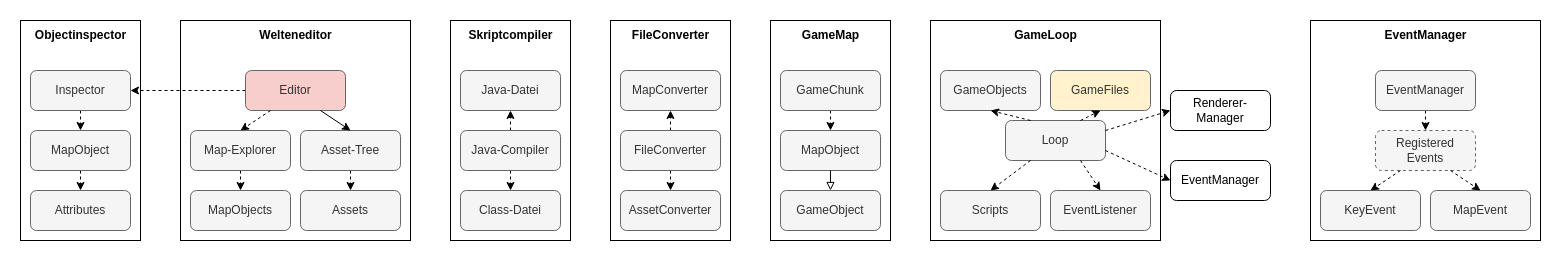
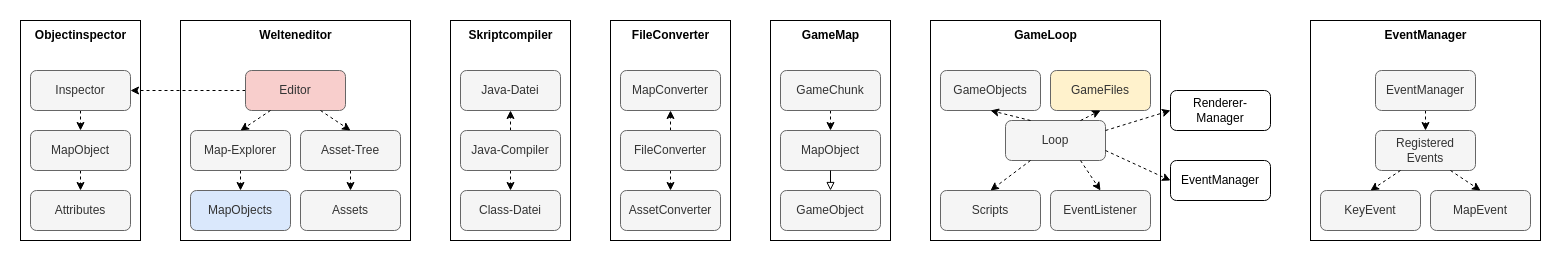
- <mxCell id="58" value="" style="endArrow=classic;html=1;rounded=0;exitX=0.75;exitY=1;exitDx=0;exitDy=0;entryX=0.5;entryY=0;entryDx=0;entryDy=0;dashed=0;" parent="1" source="51" target="55" edge="1"><mxGeometry width="50" height="50" relative="1" as="geometry"><mxPoint x="350" y="190" as="sourcePoint" /><mxPoint x="400" y="140" as="targetPoint" /></mxGeometry></mxCell>
+ <mxCell id="58" value="" style="endArrow=classic;html=1;rounded=0;exitX=0.75;exitY=1;exitDx=0;exitDy=0;entryX=0.5;entryY=0;entryDx=0;entryDy=0;dashed=1;" parent="1" source="51" target="55" edge="1"><mxGeometry width="50" height="50" relative="1" as="geometry"><mxPoint x="350" y="190" as="sourcePoint" /><mxPoint x="400" y="140" as="targetPoint" /></mxGeometry></mxCell>
- <mxCell id="27" value="Registered Events" style="rounded=1;whiteSpace=wrap;html=1;fillColor=#f5f5f5;fontColor=#333333;strokeColor=#666666;dashed=1;" parent="1" vertex="1"><mxGeometry x="1375" y="130" width="100" height="40" as="geometry" /></mxCell>
+ <mxCell id="27" value="Registered Events" style="rounded=1;whiteSpace=wrap;html=1;fillColor=#f5f5f5;fontColor=#333333;strokeColor=#666666;" parent="1" vertex="1"><mxGeometry x="1375" y="130" width="100" height="40" as="geometry" /></mxCell>
- <mxCell id="53" value="MapObjects" style="rounded=1;whiteSpace=wrap;html=1;fillColor=#f5f5f5;fontColor=#333333;strokeColor=#666666;" parent="1" vertex="1"><mxGeometry x="190" y="190" width="100" height="40" as="geometry" /></mxCell>
+ <mxCell id="53" value="MapObjects" style="rounded=1;whiteSpace=wrap;html=1;fillColor=#dae8fc;fontColor=#333333;strokeColor=#666666;" parent="1" vertex="1"><mxGeometry x="190" y="190" width="100" height="40" as="geometry" /></mxCell>
